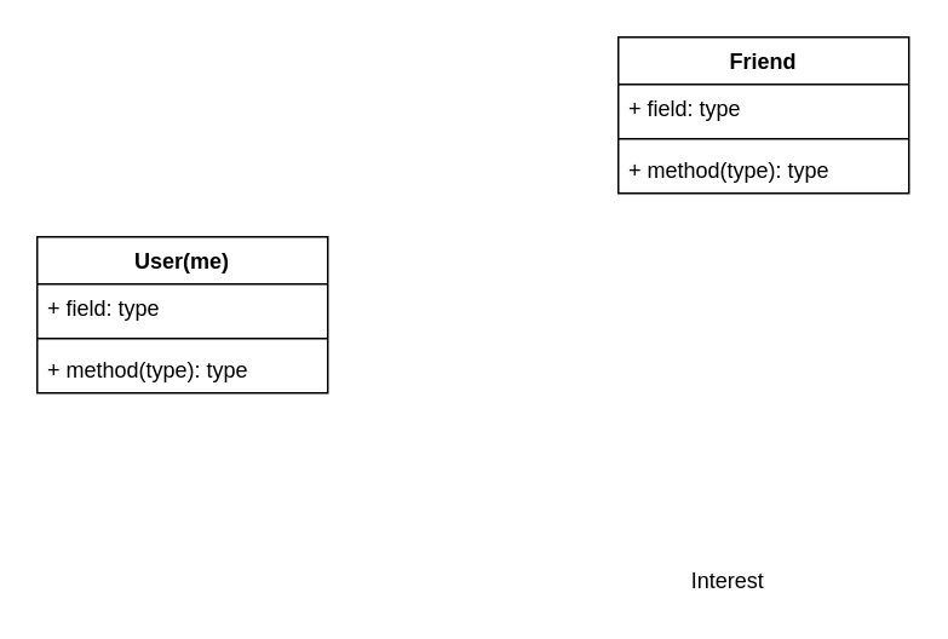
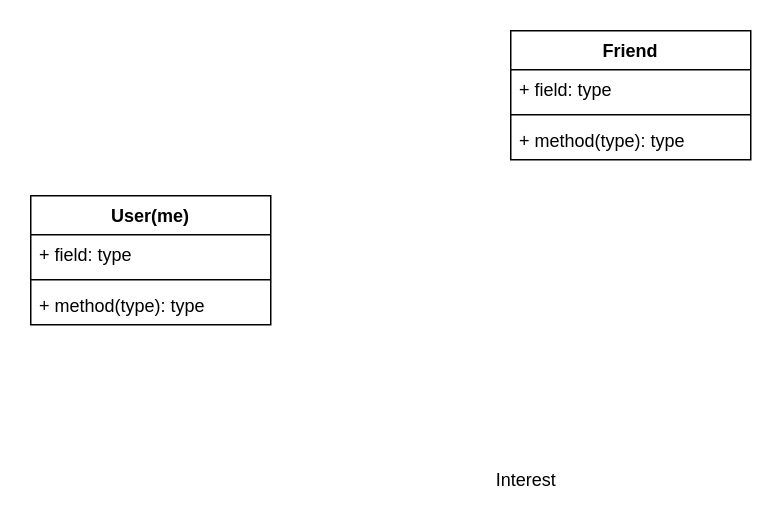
- <mxCell id="10" value="Interest" style="text;html=1;align=center;verticalAlign=middle;resizable=0;points=[];autosize=1;strokeColor=none;fillColor=none;" vertex="1" parent="1"><mxGeometry x="370" y="310" width="60" height="20" as="geometry" /></mxCell>
+ <mxCell id="10" value="Interest" style="text;html=1;align=center;verticalAlign=middle;resizable=0;points=[];autosize=1;strokeColor=none;fillColor=none;" vertex="1" parent="1"><mxGeometry x="320" y="310" width="60" height="20" as="geometry" /></mxCell>
